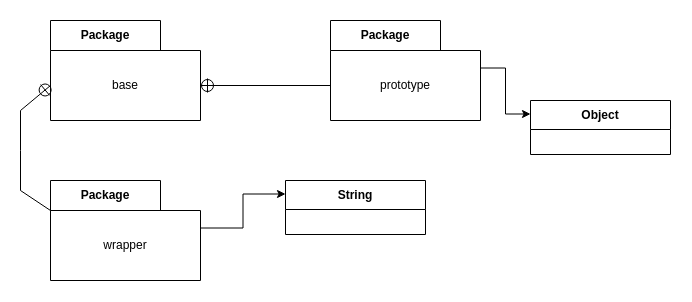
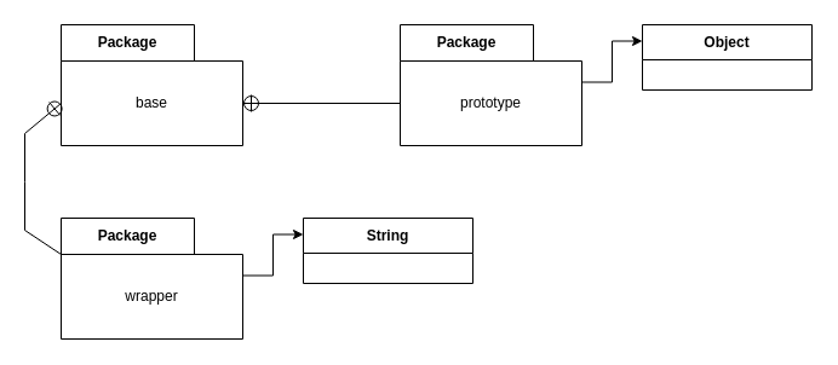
- <mxCell id="12" value="Object" style="swimlane;fontStyle=1;align=center;verticalAlign=middle;childLayout=stackLayout;horizontal=1;startSize=29;horizontalStack=0;resizeParent=1;resizeParentMax=0;resizeLast=0;collapsible=0;marginBottom=0;html=1;whiteSpace=wrap;" vertex="1" parent="1"><mxGeometry x="530" y="100" width="140" height="54" as="geometry" /></mxCell>
+ <mxCell id="12" value="Object" style="swimlane;fontStyle=1;align=center;verticalAlign=middle;childLayout=stackLayout;horizontal=1;startSize=29;horizontalStack=0;resizeParent=1;resizeParentMax=0;resizeLast=0;collapsible=0;marginBottom=0;html=1;whiteSpace=wrap;" vertex="1" parent="1"><mxGeometry x="530" y="20" width="140" height="54" as="geometry" /></mxCell>
- <mxCell id="11" value="String" style="swimlane;fontStyle=1;align=center;verticalAlign=middle;childLayout=stackLayout;horizontal=1;startSize=29;horizontalStack=0;resizeParent=1;resizeParentMax=0;resizeLast=0;collapsible=0;marginBottom=0;html=1;whiteSpace=wrap;" vertex="1" parent="1"><mxGeometry x="285" y="180" width="140" height="54" as="geometry" /></mxCell>
+ <mxCell id="11" value="String" style="swimlane;fontStyle=1;align=center;verticalAlign=middle;childLayout=stackLayout;horizontal=1;startSize=29;horizontalStack=0;resizeParent=1;resizeParentMax=0;resizeLast=0;collapsible=0;marginBottom=0;html=1;whiteSpace=wrap;" vertex="1" parent="1"><mxGeometry x="250" y="180" width="140" height="54" as="geometry" /></mxCell>
